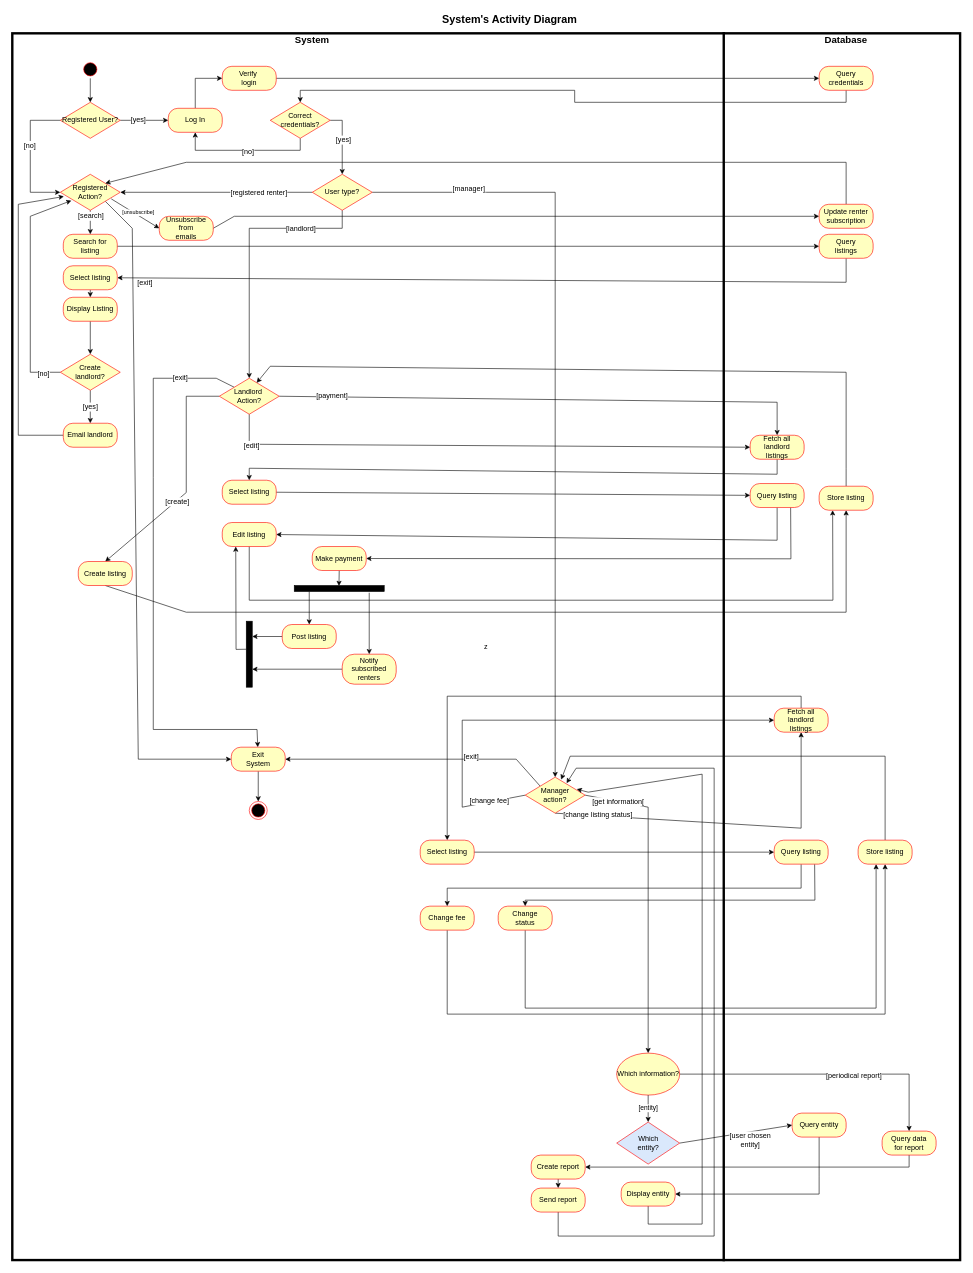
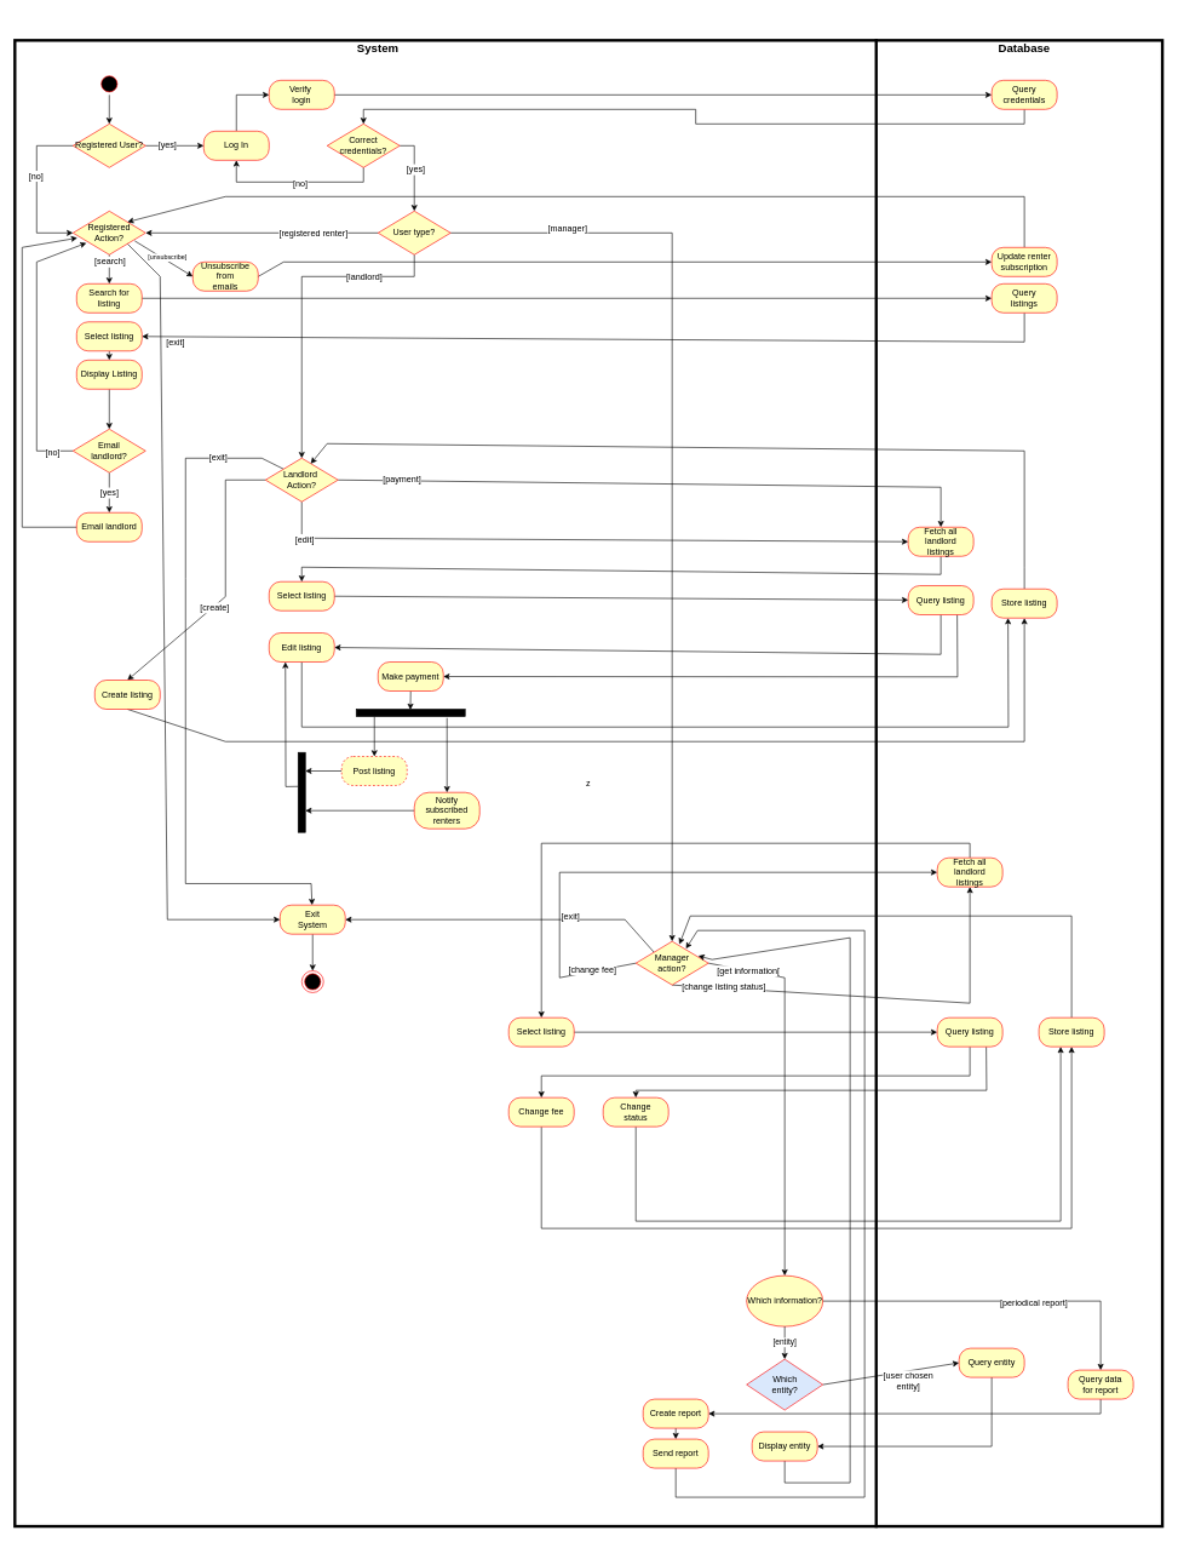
- <mxCell id="132" value="&lt;font style=&quot;font-size: 18px&quot;&gt;&lt;b&gt;System's Activity Diagram&lt;/b&gt;&lt;/font&gt;" style="text;html=1;resizable=0;points=[];autosize=1;align=left;verticalAlign=top;spacingTop=-4;" vertex="1" parent="1"><mxGeometry x="735" width="240" height="20" as="geometry" y="20" /></mxCell>
- <mxCell id="32" value="Create&lt;br&gt;landlord?" style="rhombus;whiteSpace=wrap;html=1;fillColor=#ffffc0;strokeColor=#ff0000;" parent="1" vertex="1"><mxGeometry x="100" y="590" width="100" height="60" as="geometry" /></mxCell>
+ <mxCell id="32" value="Email&lt;br&gt;landlord?" style="rhombus;whiteSpace=wrap;html=1;fillColor=#ffffc0;strokeColor=#ff0000;" parent="1" vertex="1"><mxGeometry x="100" y="590" width="100" height="60" as="geometry" /></mxCell>
- <mxCell id="61" value="Post listing" style="rounded=1;whiteSpace=wrap;html=1;arcSize=40;fontColor=#000000;fillColor=#ffffc0;strokeColor=#ff0000;" parent="1" vertex="1"><mxGeometry x="470" y="1040.5" width="90" height="40" as="geometry" /></mxCell>
+ <mxCell id="61" value="Post listing" style="rounded=1;whiteSpace=wrap;html=1;arcSize=40;fontColor=#000000;fillColor=#ffffc0;strokeColor=#ff0000;dashed=1;" parent="1" vertex="1"><mxGeometry x="470" y="1040.5" width="90" height="40" as="geometry" /></mxCell>
